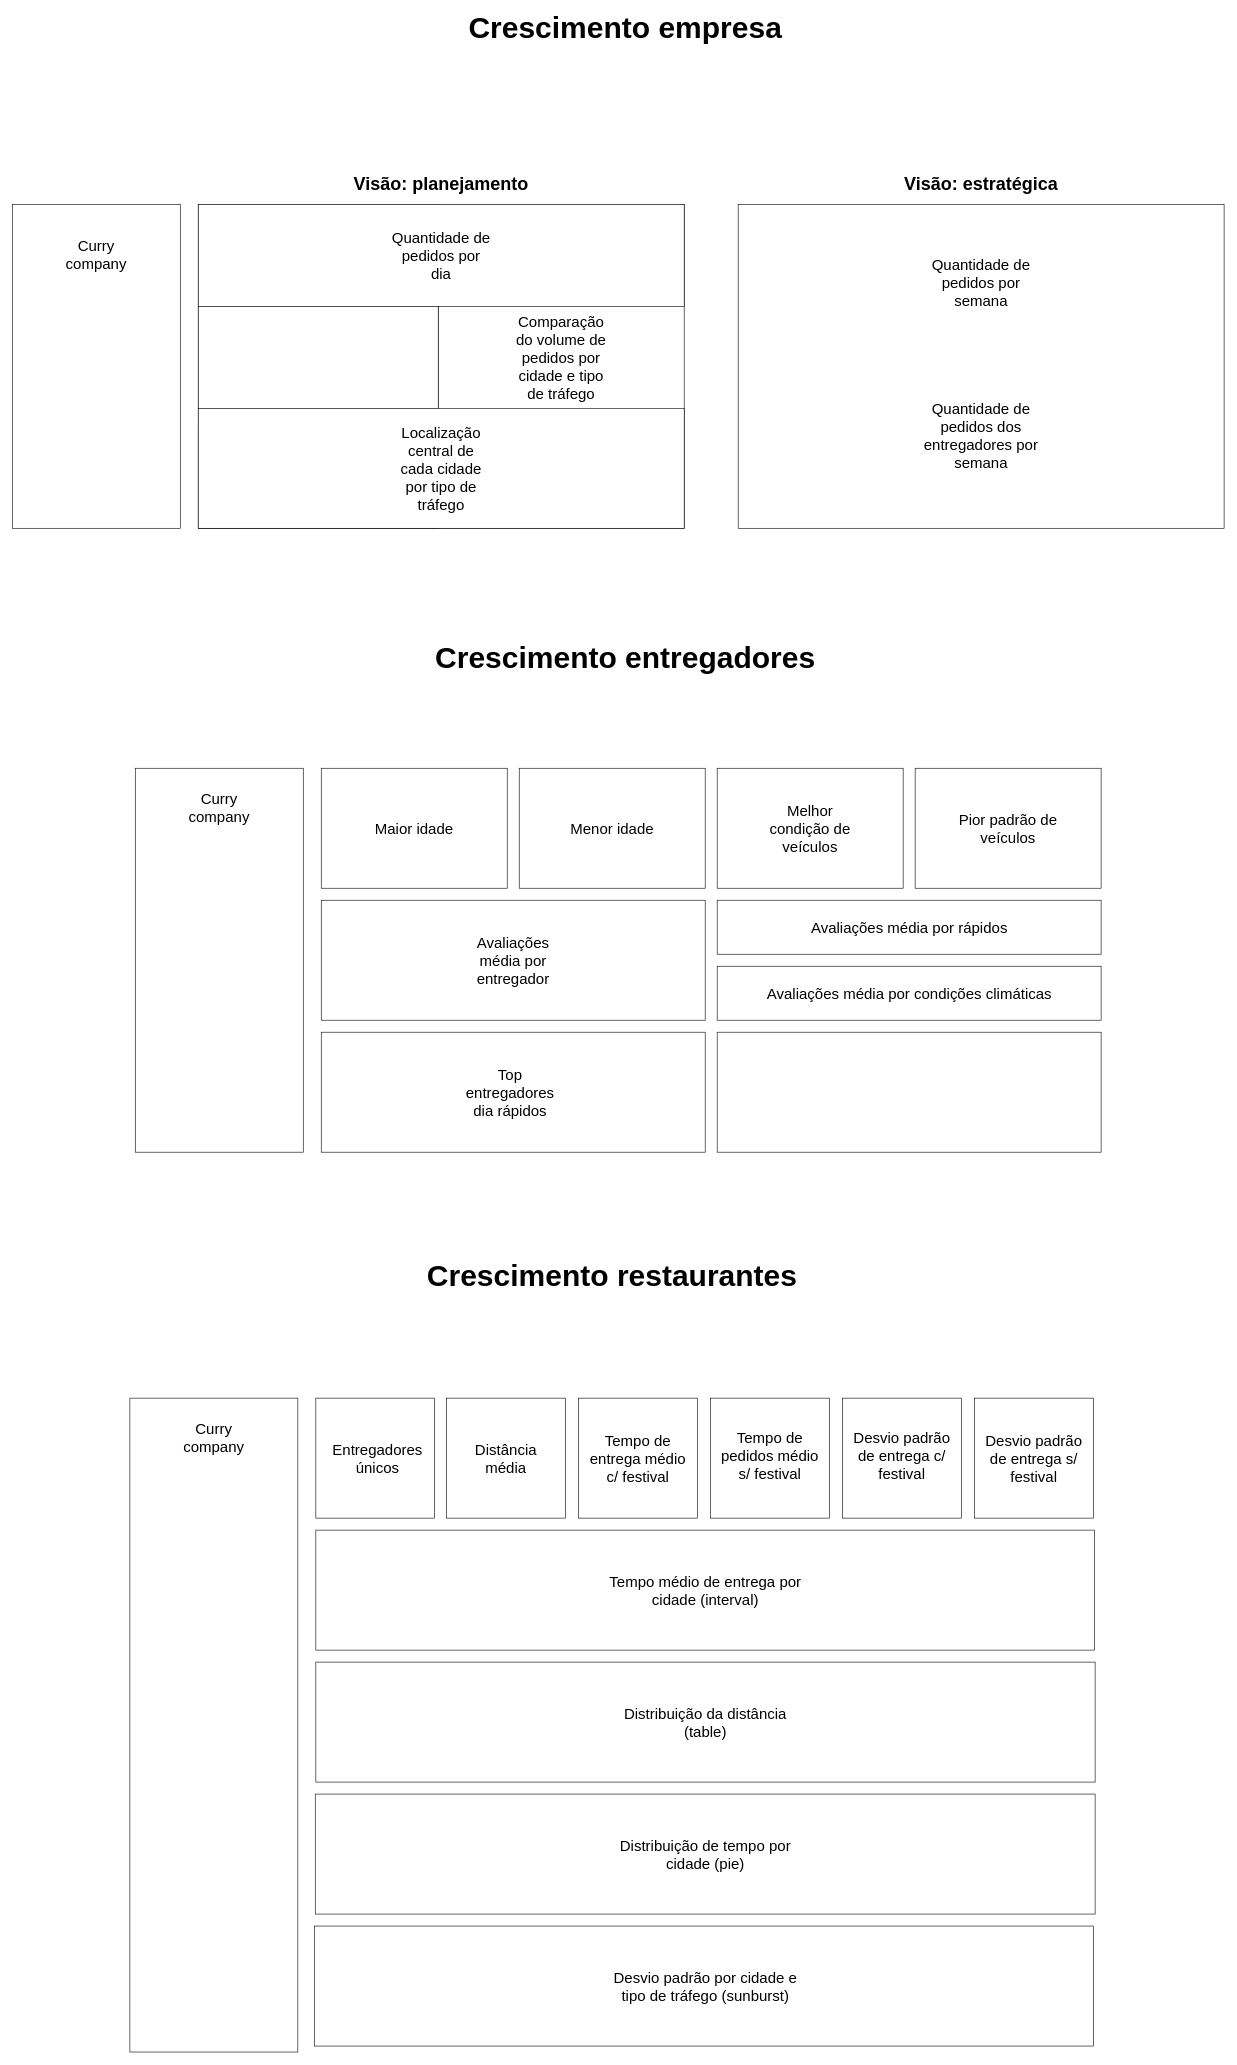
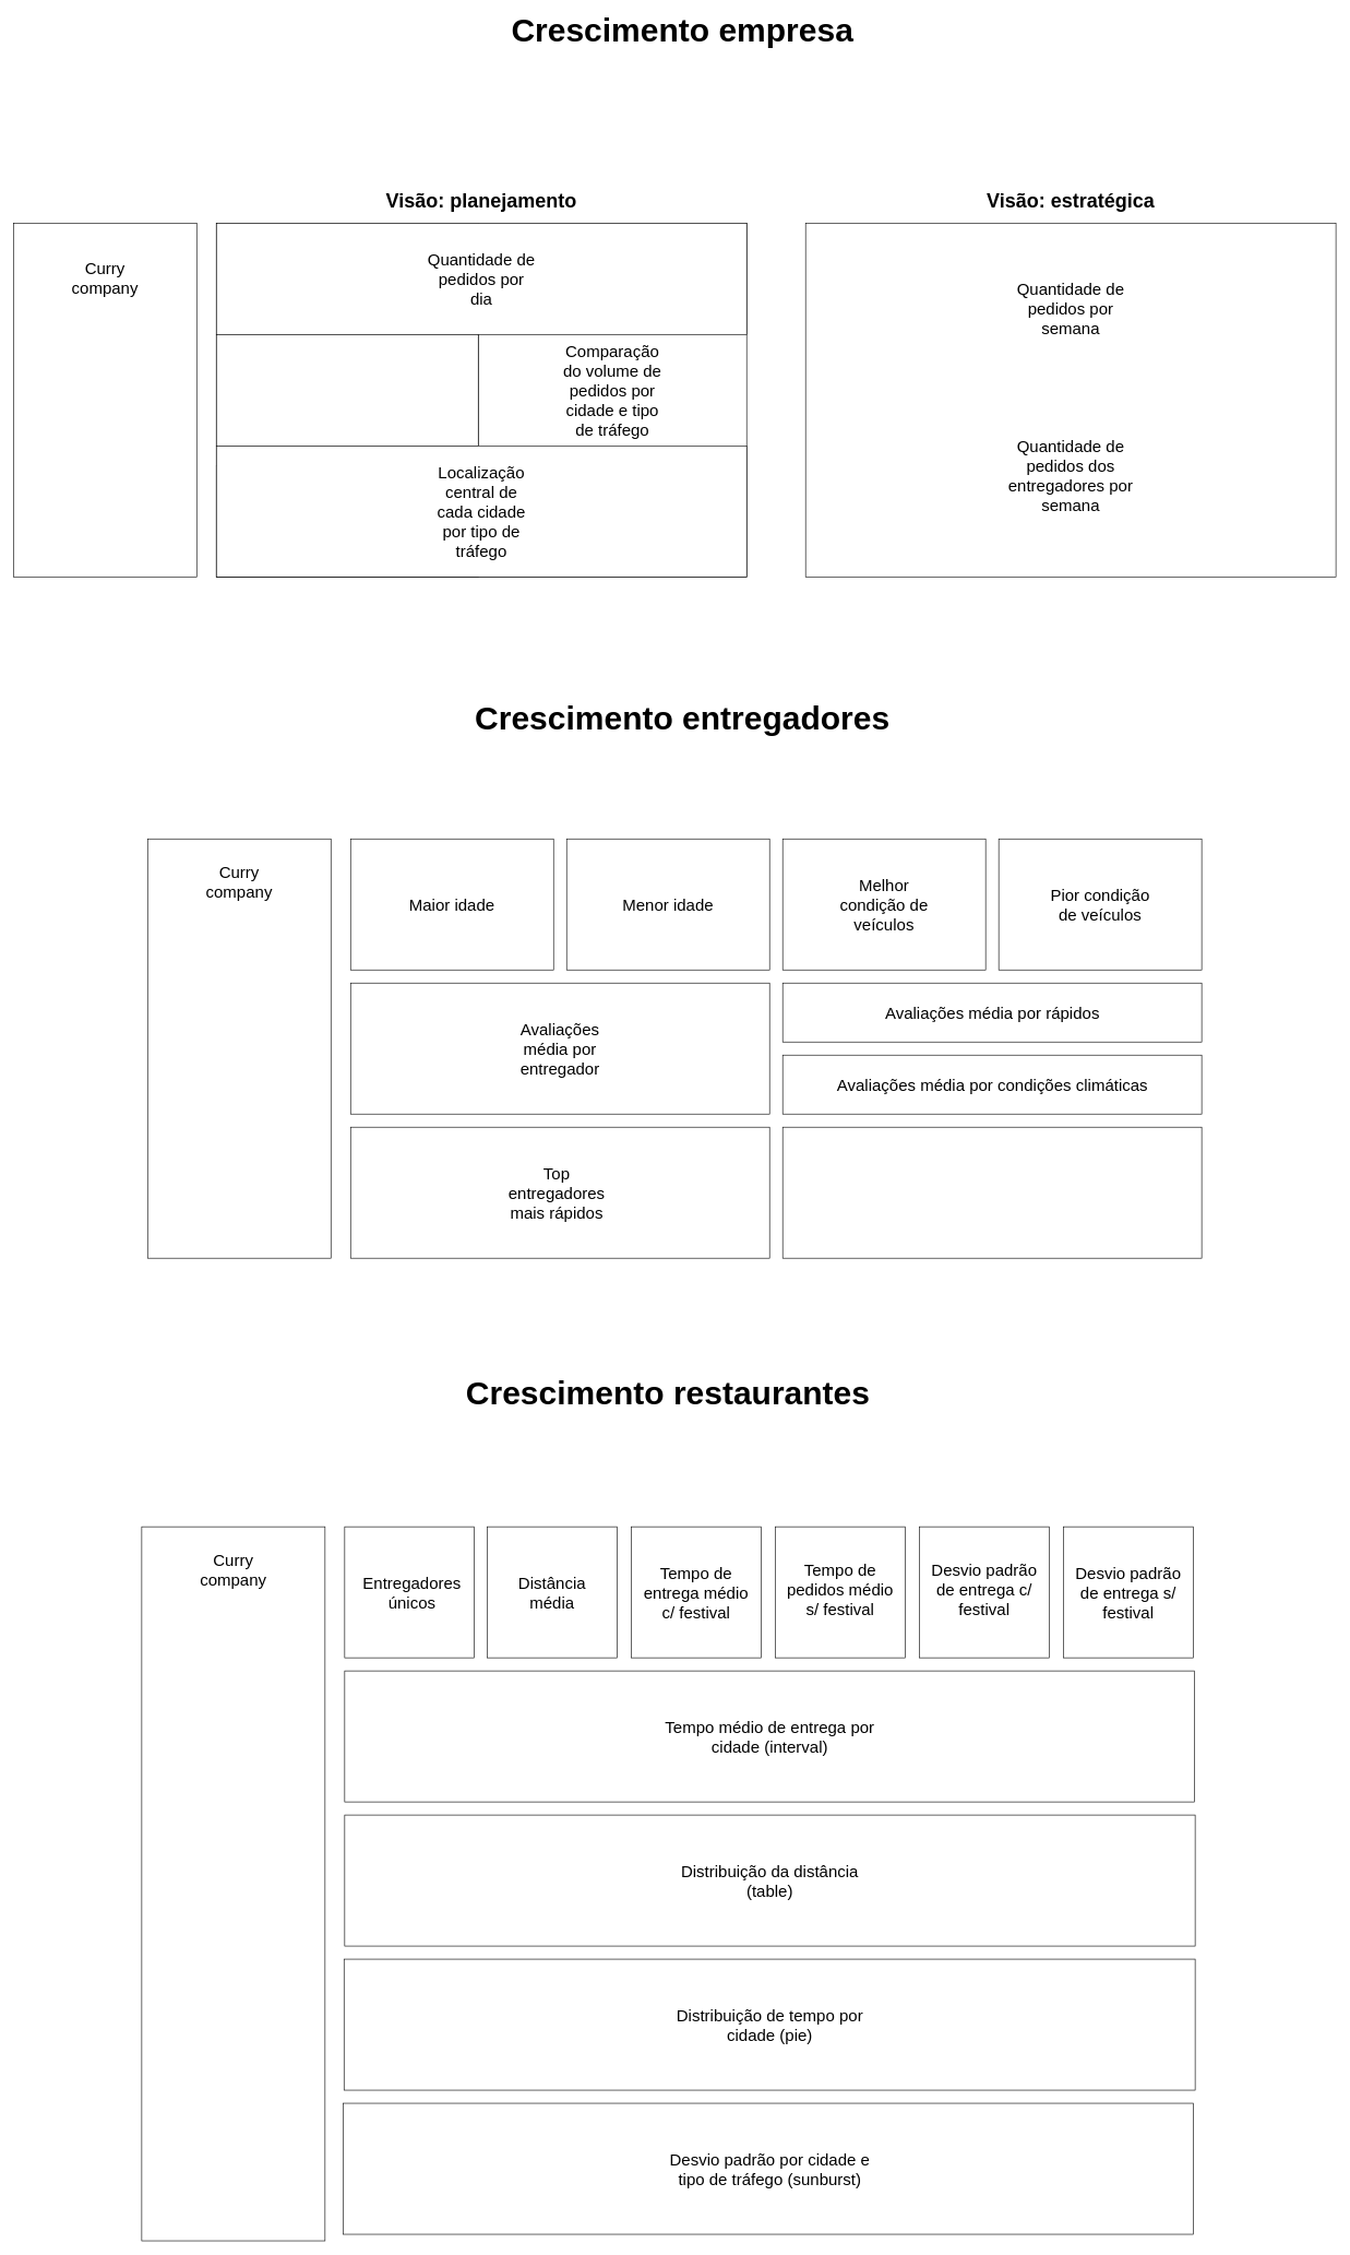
- <mxCell id="30" value="&lt;font style=&quot;font-size: 25px;&quot;&gt;Pior padrão de veículos&lt;/font&gt;" style="text;html=1;strokeColor=none;fillColor=none;align=center;verticalAlign=middle;whiteSpace=wrap;rounded=0;" parent="1" vertex="1"><mxGeometry x="1595" y="1345" width="170" height="70" as="geometry" /></mxCell>
+ <mxCell id="30" value="&lt;font style=&quot;font-size: 25px;&quot;&gt;Pior condição de veículos&lt;/font&gt;" style="text;html=1;strokeColor=none;fillColor=none;align=center;verticalAlign=middle;whiteSpace=wrap;rounded=0;" parent="1" vertex="1"><mxGeometry x="1595" y="1345" width="170" height="70" as="geometry" /></mxCell>
- <mxCell id="38" value="&lt;font style=&quot;font-size: 25px;&quot;&gt;Top entregadores dia rápidos&lt;br&gt;&lt;/font&gt;" style="text;html=1;strokeColor=none;fillColor=none;align=center;verticalAlign=middle;whiteSpace=wrap;rounded=0;" parent="1" vertex="1"><mxGeometry x="765" y="1785" width="170" height="70" as="geometry" /></mxCell>
+ <mxCell id="38" value="&lt;font style=&quot;font-size: 25px;&quot;&gt;Top entregadores mais rápidos&lt;br&gt;&lt;/font&gt;" style="text;html=1;strokeColor=none;fillColor=none;align=center;verticalAlign=middle;whiteSpace=wrap;rounded=0;" parent="1" vertex="1"><mxGeometry x="765" y="1785" width="170" height="70" as="geometry" /></mxCell>
